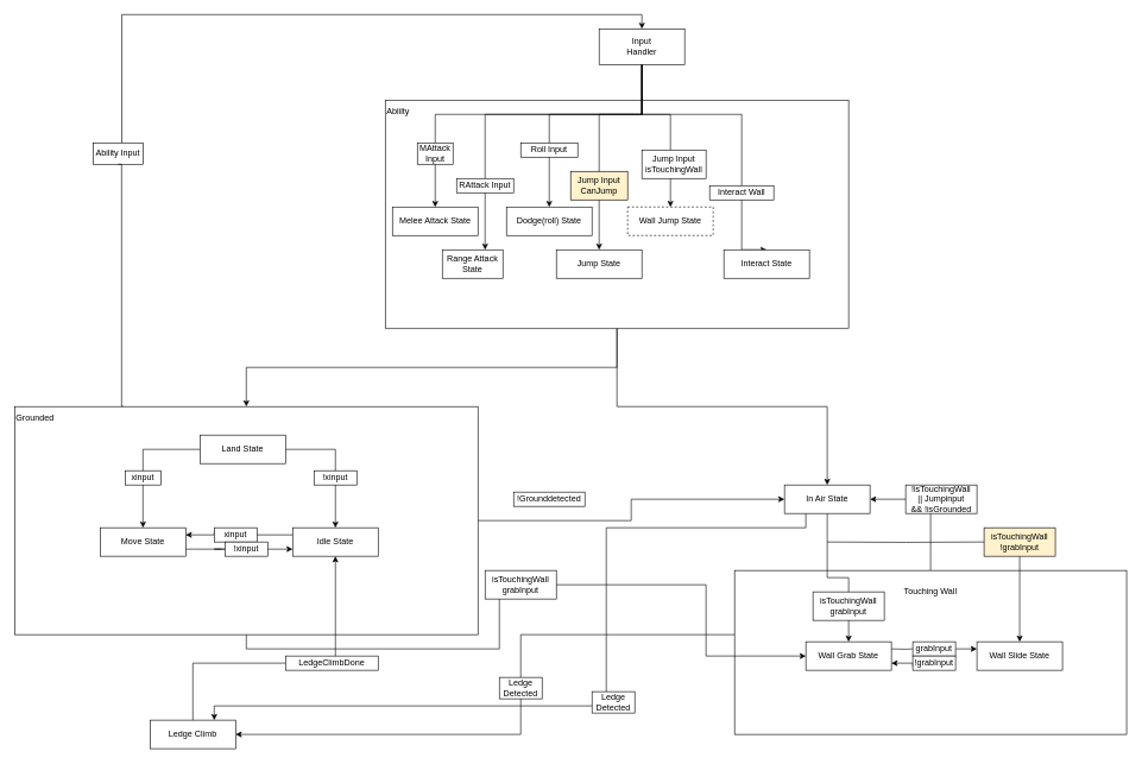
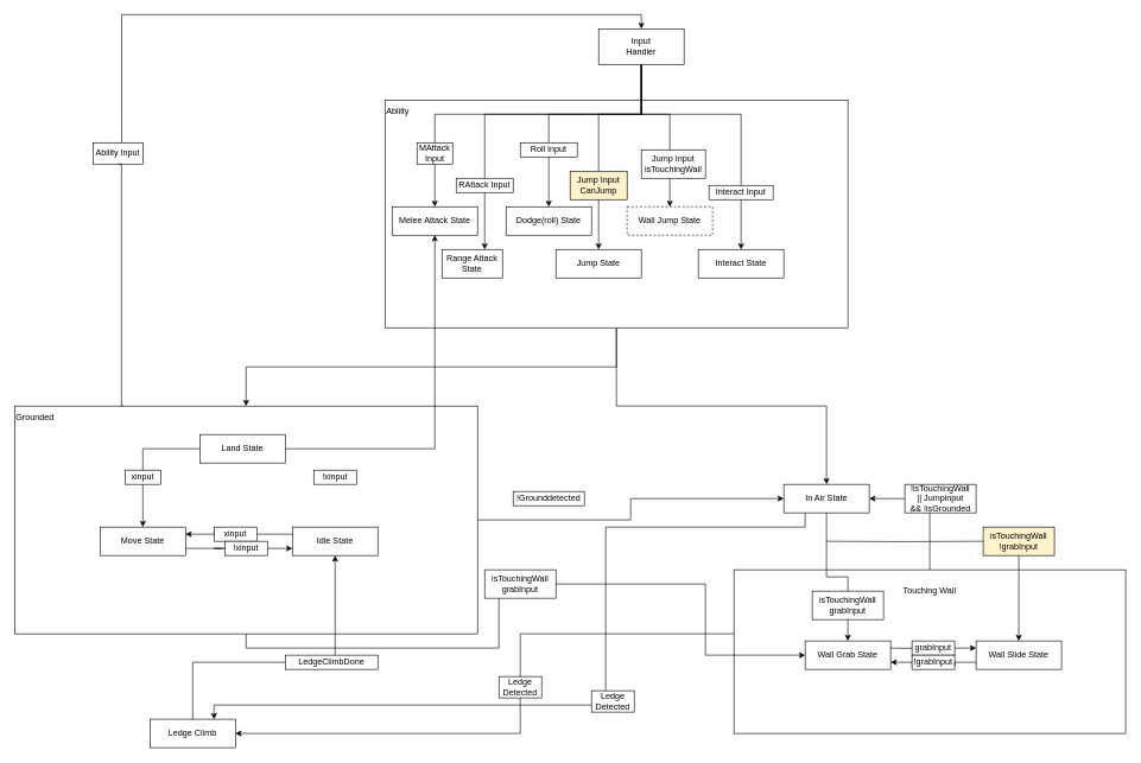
- <mxCell id="26" value="Interact Wall" style="rounded=0;whiteSpace=wrap;html=1;" vertex="1" parent="1"><mxGeometry x="995" y="260" width="90" height="20" as="geometry" /></mxCell>
+ <mxCell id="26" value="Interact Input" style="rounded=0;whiteSpace=wrap;html=1;" vertex="1" parent="1"><mxGeometry x="995" y="260" width="90" height="20" as="geometry" /></mxCell>
- <mxCell id="20" value="Interact State" style="rounded=0;whiteSpace=wrap;html=1;" vertex="1" parent="1"><mxGeometry x="1015" y="350" width="120" height="40" as="geometry" /></mxCell>
+ <mxCell id="20" value="Interact State" style="rounded=0;whiteSpace=wrap;html=1;" vertex="1" parent="1"><mxGeometry x="980" y="350" width="120" height="40" as="geometry" /></mxCell>
- <mxCell id="36" style="edgeStyle=orthogonalEdgeStyle;rounded=0;orthogonalLoop=1;jettySize=auto;html=0;" edge="1" parent="1" source="37" target="34"><mxGeometry relative="1" as="geometry" /></mxCell>
+ <mxCell id="36" style="edgeStyle=orthogonalEdgeStyle;rounded=0;orthogonalLoop=1;jettySize=auto;html=0;" edge="1" parent="1" source="37" target="15"><mxGeometry relative="1" as="geometry" /></mxCell>
+ <mxCell id="63" value="" style="edgeStyle=orthogonalEdgeStyle;rounded=0;orthogonalLoop=1;jettySize=auto;html=0;exitX=0;exitY=0.75;exitDx=0;exitDy=0;entryX=1;entryY=0.75;entryDx=0;entryDy=0;endArrow=none;" edge="1" parent="1" source="54" target="62"><mxGeometry relative="1" as="geometry"><mxPoint x="1370" y="930" as="sourcePoint" /><mxPoint x="1250" y="930" as="targetPoint" /></mxGeometry></mxCell>
